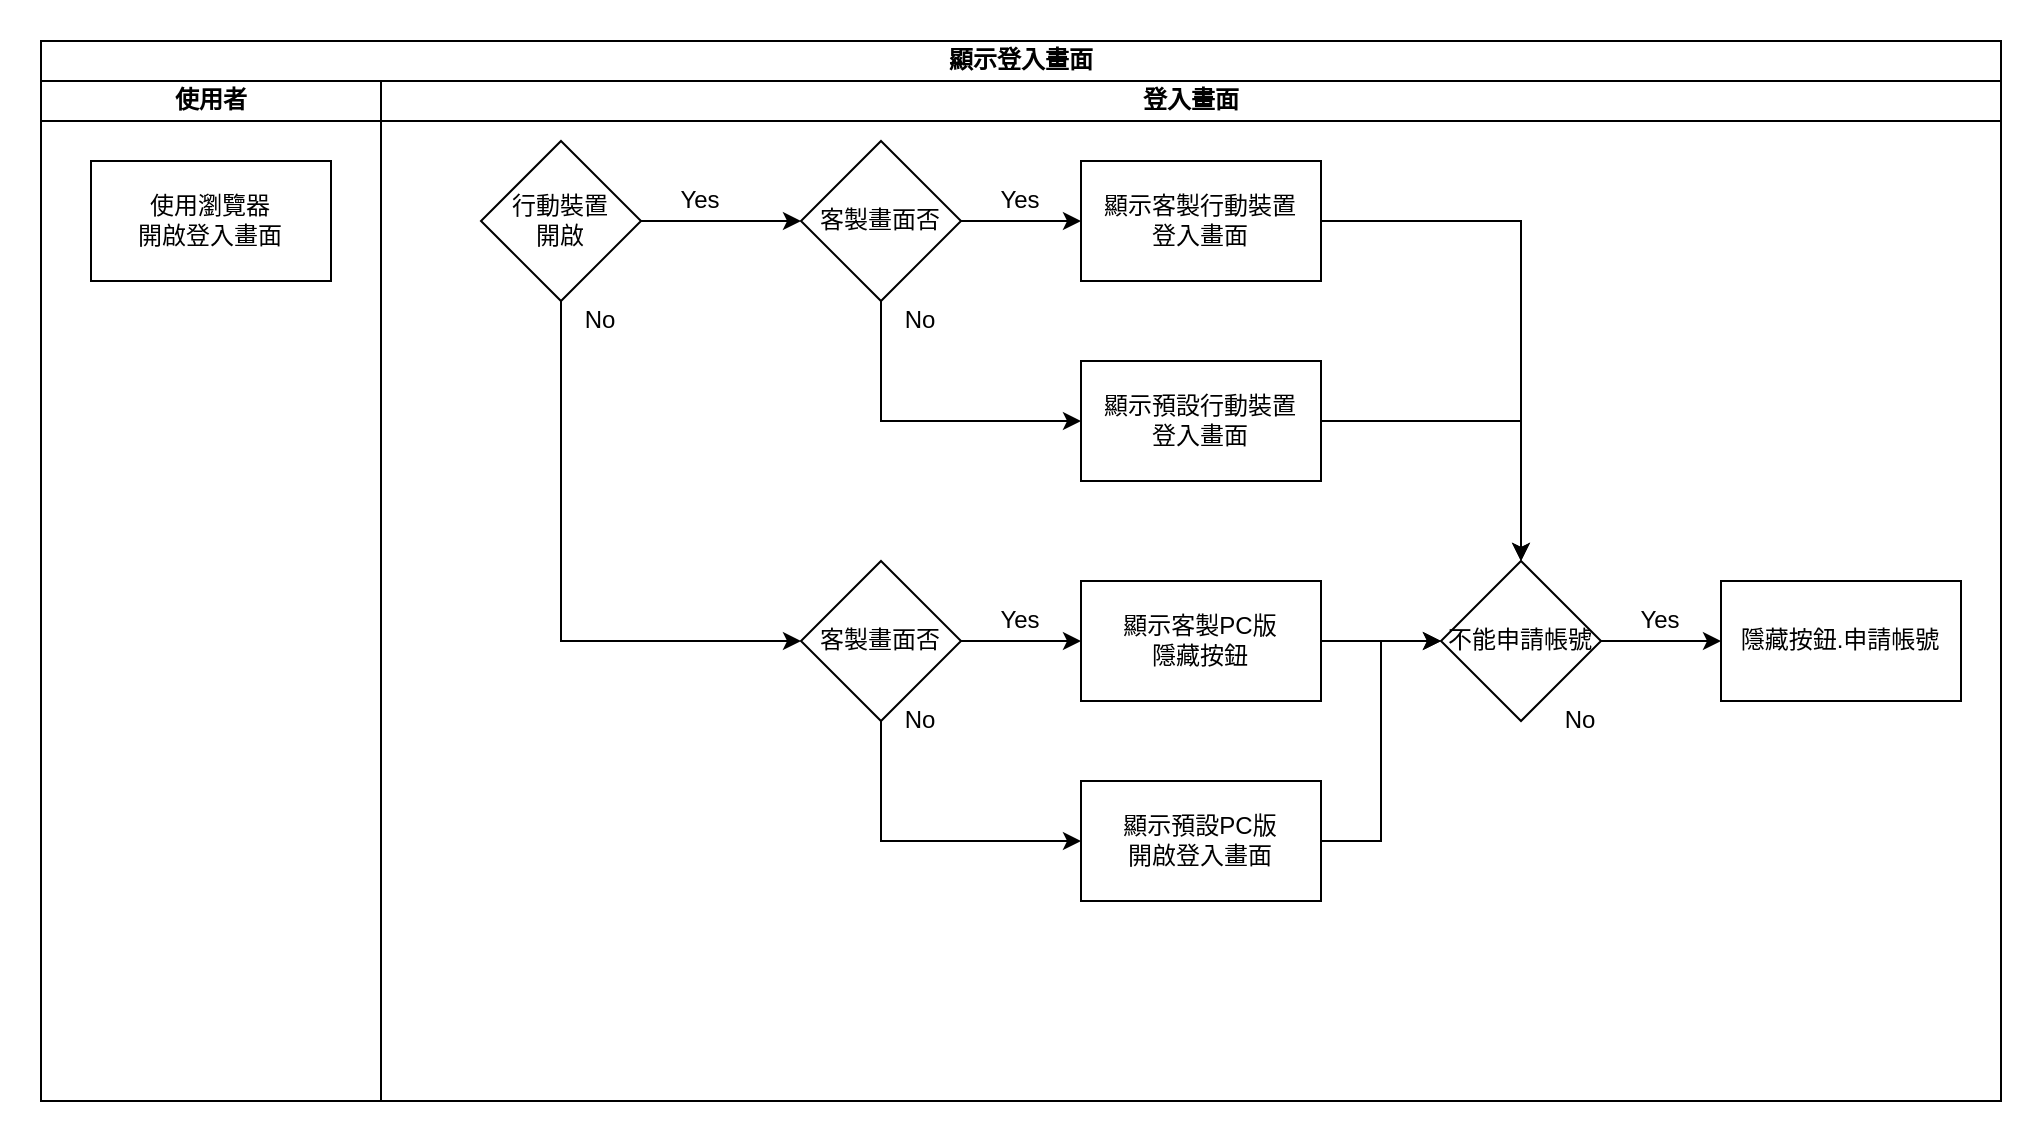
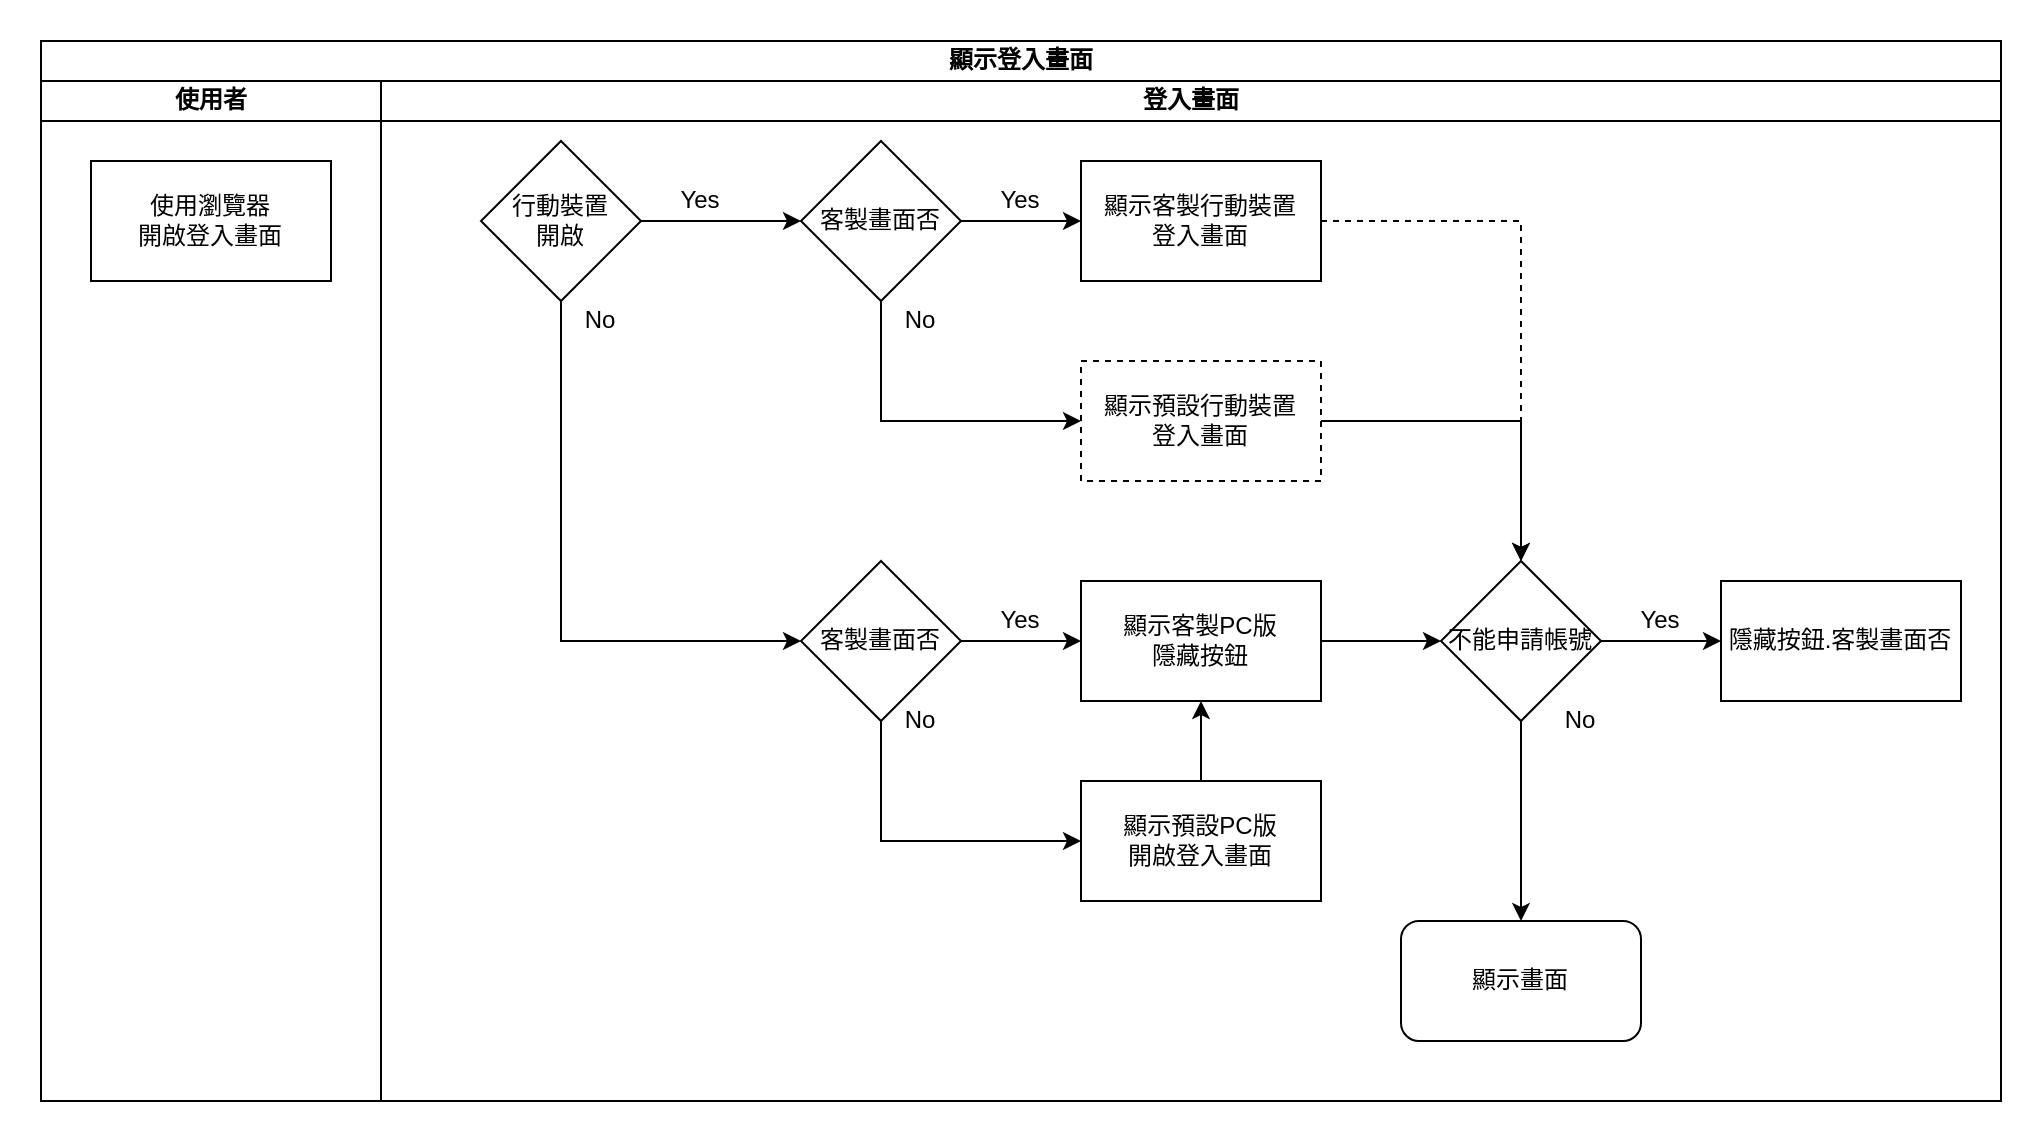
- <mxCell id="34" style="edgeStyle=orthogonalEdgeStyle;rounded=0;orthogonalLoop=1;jettySize=auto;html=1;" edge="1" parent="1" source="35" target="29"><mxGeometry relative="1" as="geometry" /></mxCell>
+ <mxCell id="34" style="edgeStyle=orthogonalEdgeStyle;rounded=0;orthogonalLoop=1;jettySize=auto;html=1;dashed=1;" edge="1" parent="1" source="35" target="29"><mxGeometry relative="1" as="geometry" /></mxCell>
- <mxCell id="24" value="顯示預設行動裝置&lt;br&gt;登入畫面" style="whiteSpace=wrap;html=1;" vertex="1" parent="5"><mxGeometry x="350" y="140" width="120" height="60" as="geometry" /></mxCell>
+ <mxCell id="24" value="顯示預設行動裝置&lt;br&gt;登入畫面" style="whiteSpace=wrap;html=1;dashed=1;" vertex="1" parent="5"><mxGeometry x="350" y="140" width="120" height="60" as="geometry" /></mxCell>
- <mxCell id="28" value="隱藏按鈕.申請帳號" style="whiteSpace=wrap;html=1;" vertex="1" parent="5"><mxGeometry x="670" y="250" width="120" height="60" as="geometry" /></mxCell>
+ <mxCell id="28" value="隱藏按鈕.客製畫面否" style="whiteSpace=wrap;html=1;" vertex="1" parent="5"><mxGeometry x="670" y="250" width="120" height="60" as="geometry" /></mxCell>
- <mxCell id="16" style="edgeStyle=orthogonalEdgeStyle;rounded=0;orthogonalLoop=1;jettySize=auto;html=1;entryX=0;entryY=0.5;entryDx=0;entryDy=0;" edge="1" parent="5" source="21" target="29"><mxGeometry relative="1" as="geometry" /></mxCell>
+ <mxCell id="16" style="edgeStyle=orthogonalEdgeStyle;rounded=0;orthogonalLoop=1;jettySize=auto;html=1;" edge="1" parent="5" source="21" target="22"><mxGeometry relative="1" as="geometry" /></mxCell>
+ <mxCell id="12" style="edgeStyle=orthogonalEdgeStyle;rounded=0;orthogonalLoop=1;jettySize=auto;html=1;" edge="1" parent="5" source="29" target="25"><mxGeometry relative="1" as="geometry" /></mxCell>
+ <mxCell id="25" value="顯示畫面" style="rounded=1;whiteSpace=wrap;html=1;" vertex="1" parent="5"><mxGeometry x="510" y="420" width="120" height="60" as="geometry" /></mxCell>
